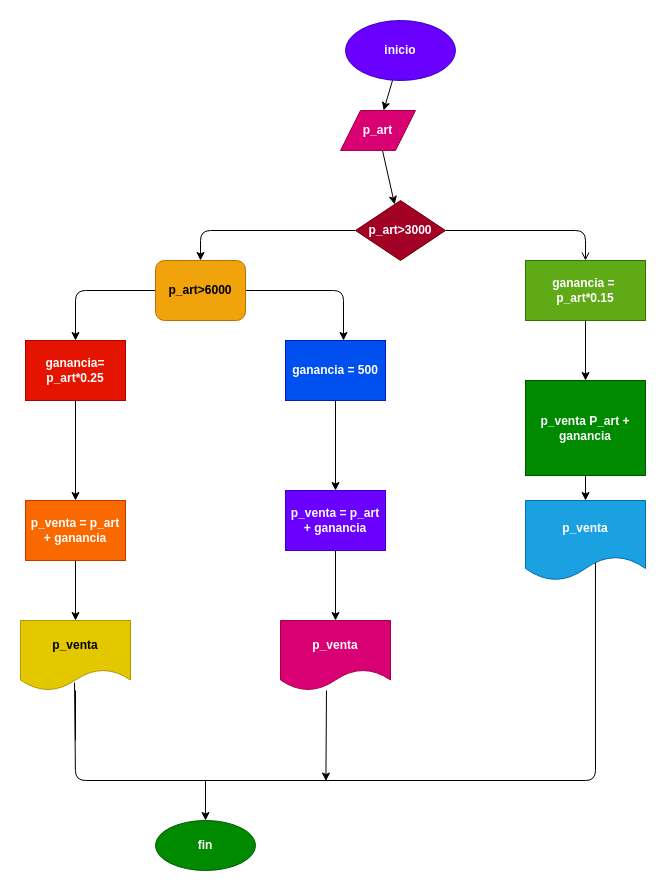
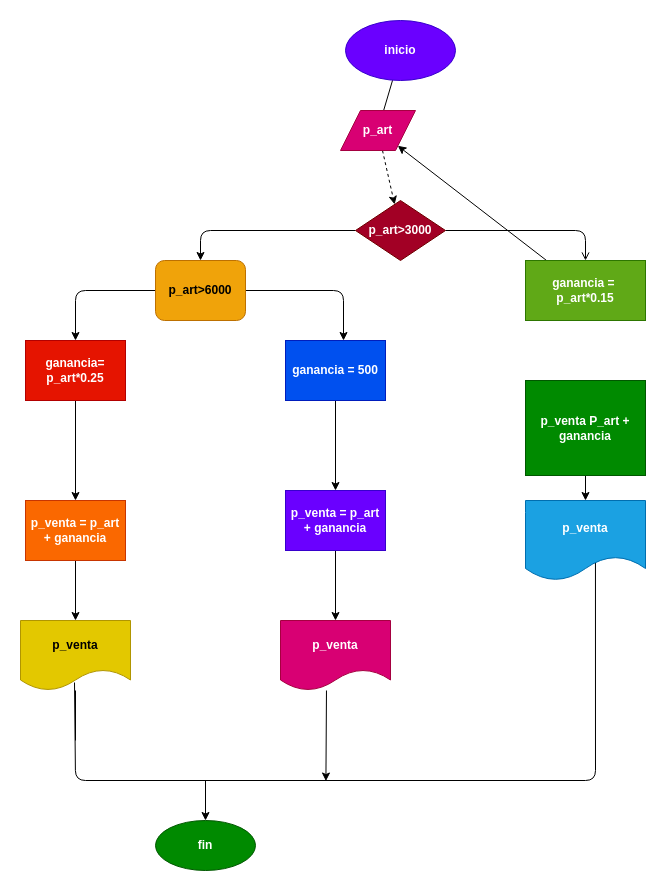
- <mxCell id="2" value="" style="edgeStyle=none;html=1;" edge="1" parent="1" source="3" target="5"><mxGeometry relative="1" as="geometry" /></mxCell>
+ <mxCell id="2" value="" style="edgeStyle=none;html=1;endArrow=none;" edge="1" parent="1" source="3" target="5"><mxGeometry relative="1" as="geometry" /></mxCell>
- <mxCell id="4" value="" style="edgeStyle=none;html=1;" edge="1" parent="1" source="5" target="8"><mxGeometry relative="1" as="geometry" /></mxCell>
+ <mxCell id="4" value="" style="edgeStyle=none;html=1;dashed=1;" edge="1" parent="1" source="5" target="8"><mxGeometry relative="1" as="geometry" /></mxCell>
- <mxCell id="23" value="" style="edgeStyle=none;html=1;fontColor=#FFFFFF;" edge="1" parent="1" source="24" target="26"><mxGeometry relative="1" as="geometry" /></mxCell>
+ <mxCell id="23" value="" style="edgeStyle=none;html=1;fontColor=#FFFFFF;" edge="1" parent="1" source="24" target="5"><mxGeometry relative="1" as="geometry" /></mxCell>
